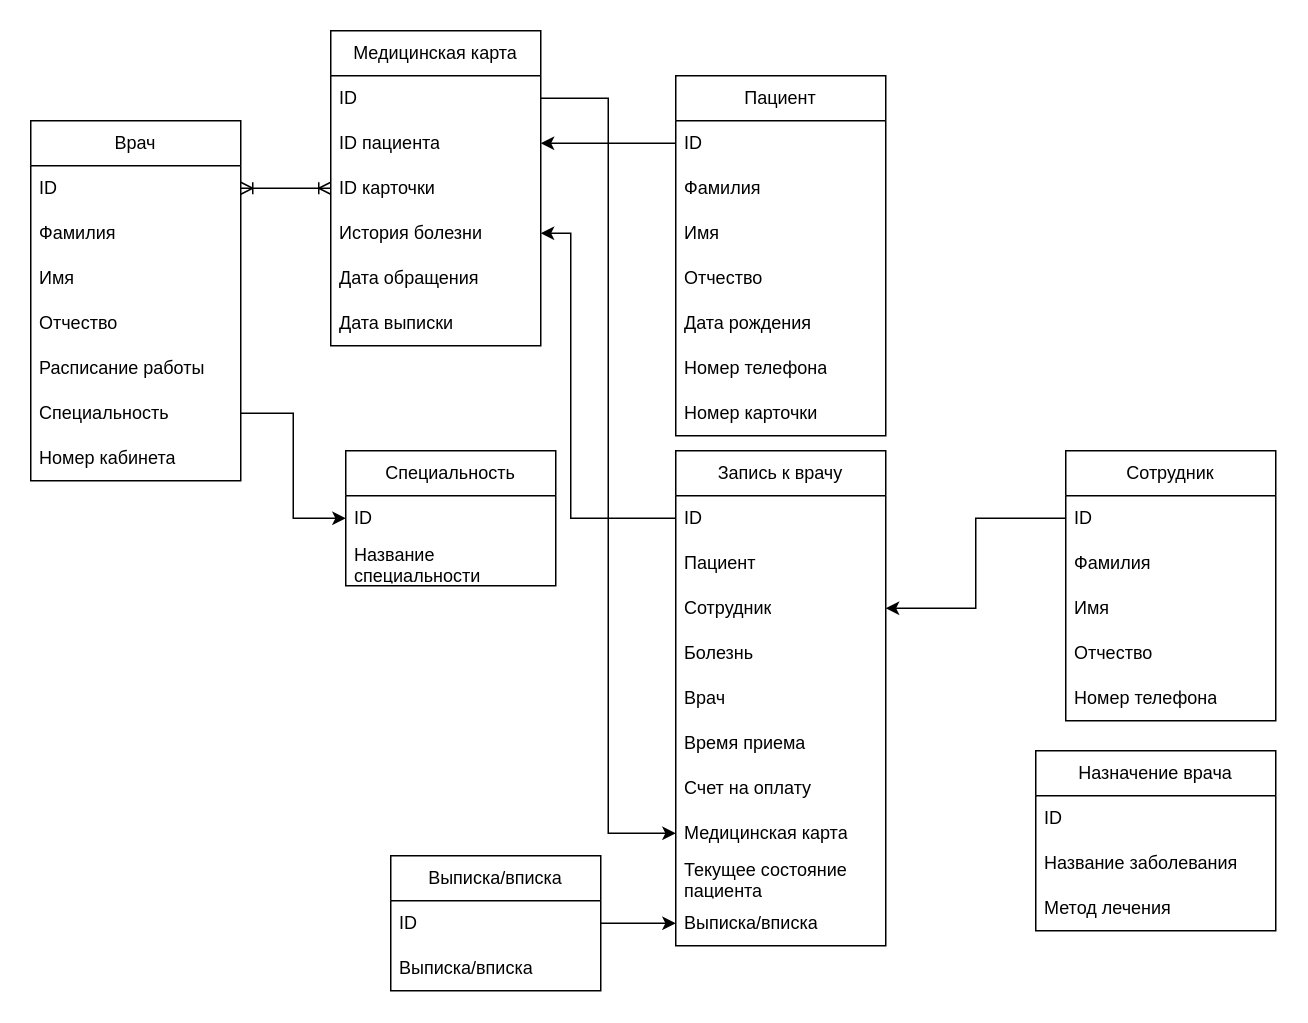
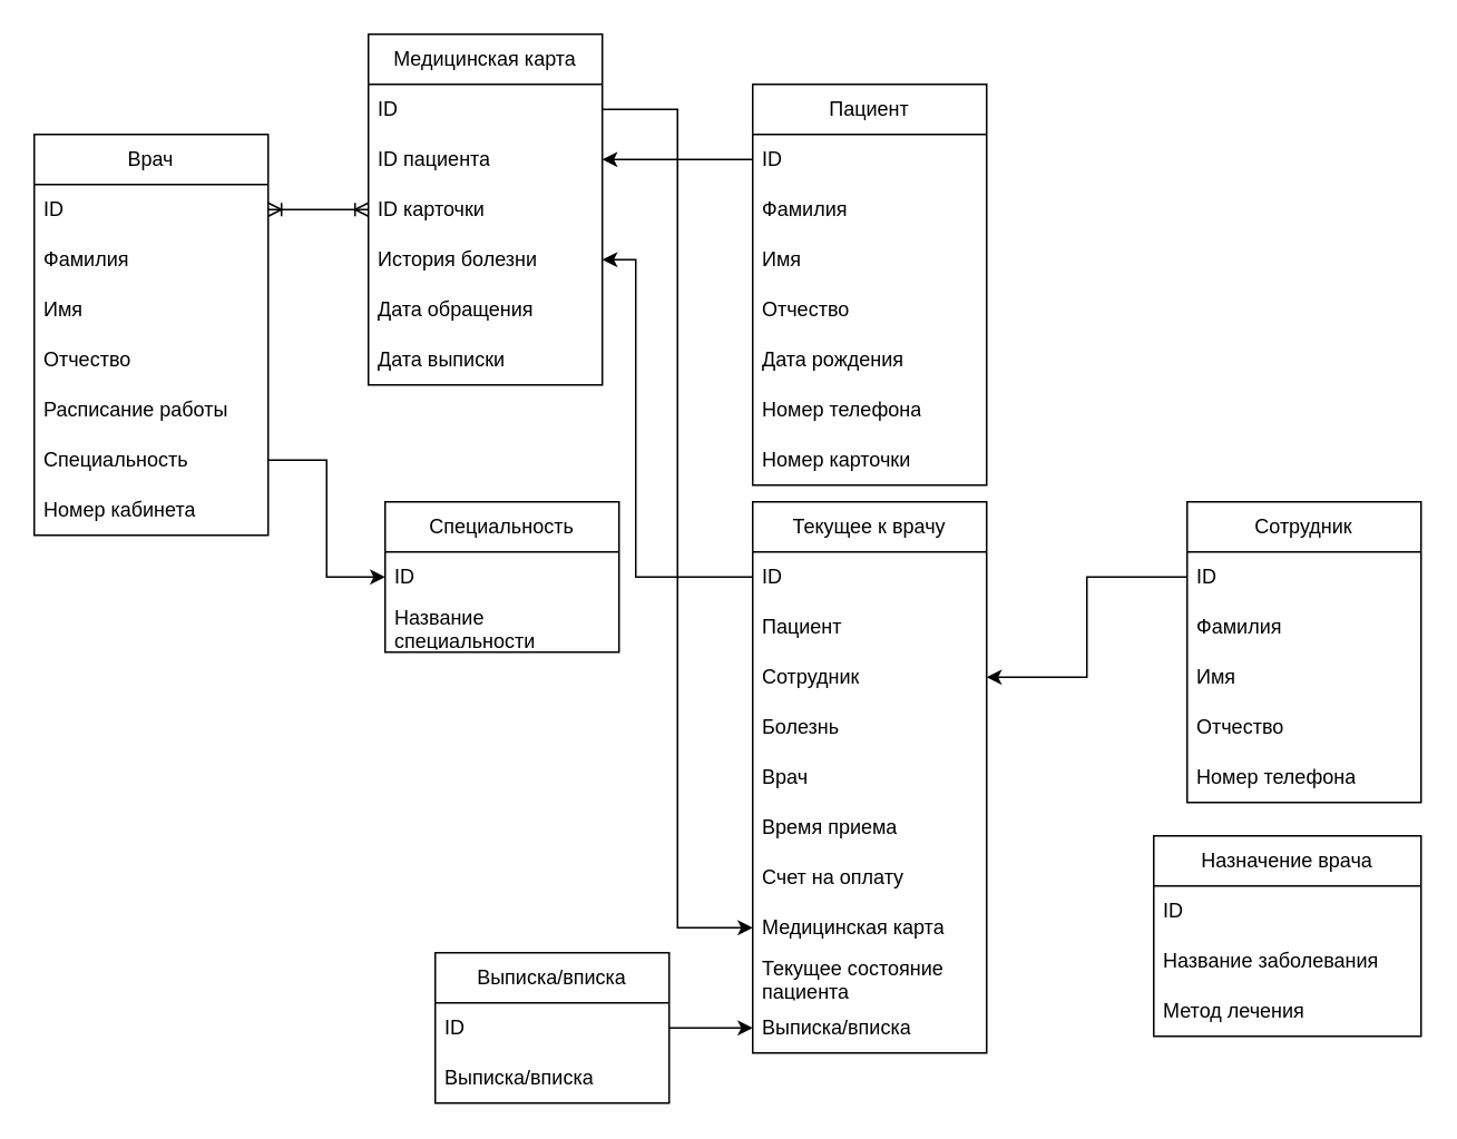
- <mxCell id="41" value="Запись к врачу" style="swimlane;fontStyle=0;childLayout=stackLayout;horizontal=1;startSize=30;horizontalStack=0;resizeParent=1;resizeParentMax=0;resizeLast=0;collapsible=1;marginBottom=0;whiteSpace=wrap;html=1;" vertex="1" parent="1"><mxGeometry x="450" y="300" width="140" height="330" as="geometry" /></mxCell>
+ <mxCell id="41" value="Текущее к врачу" style="swimlane;fontStyle=0;childLayout=stackLayout;horizontal=1;startSize=30;horizontalStack=0;resizeParent=1;resizeParentMax=0;resizeLast=0;collapsible=1;marginBottom=0;whiteSpace=wrap;html=1;" vertex="1" parent="1"><mxGeometry x="450" y="300" width="140" height="330" as="geometry" /></mxCell>
